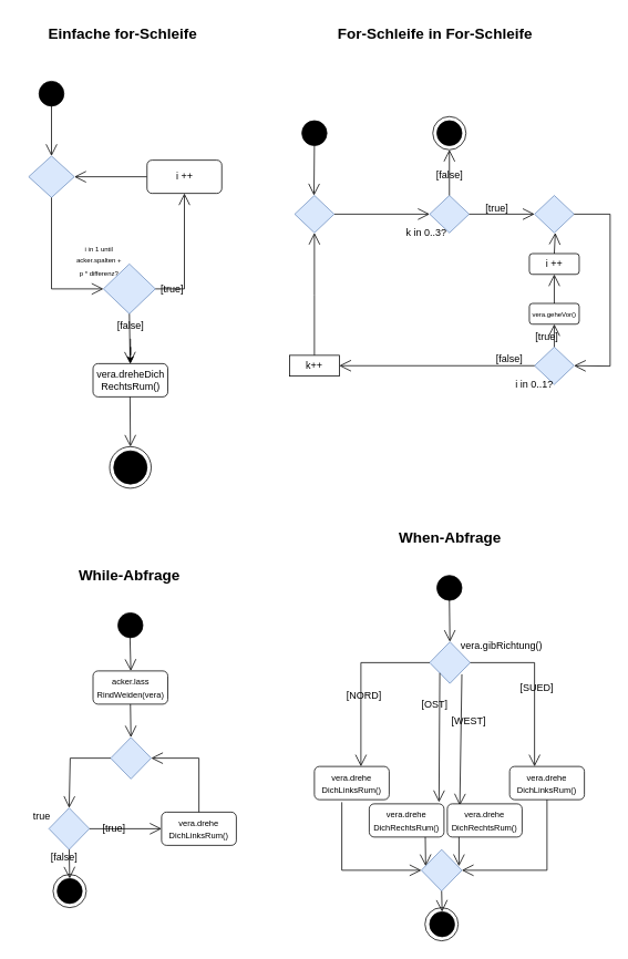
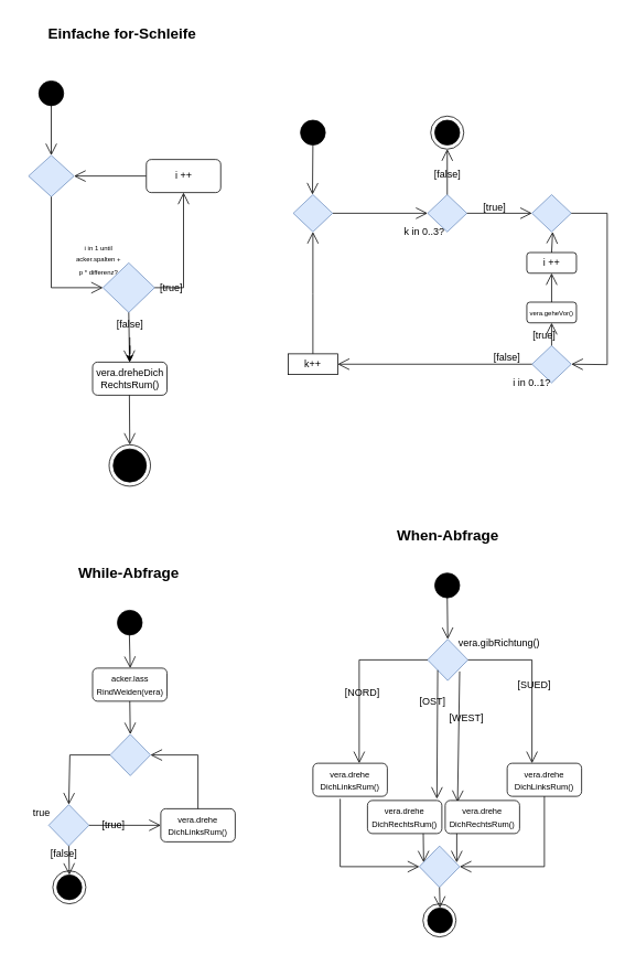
- <mxCell id="19" value="&lt;b&gt;&lt;font style=&quot;font-size: 18px;&quot;&gt;For-Schleife in For-Schleife&lt;/font&gt;&lt;/b&gt;" style="text;html=1;align=center;verticalAlign=middle;resizable=0;points=[];autosize=1;strokeColor=none;fillColor=none;" parent="1" vertex="1"><mxGeometry x="393" y="20" width="260" height="40" as="geometry" /></mxCell>
